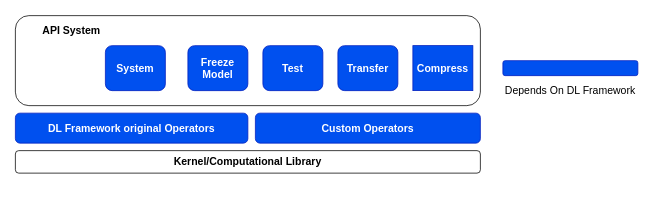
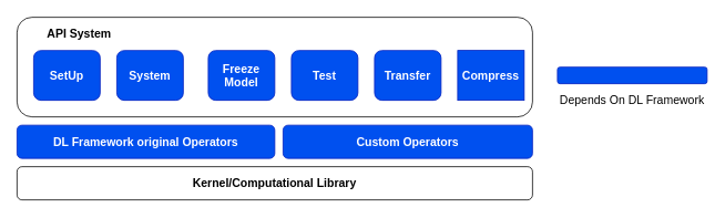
+ <mxCell id="4" value="SetUp" style="rounded=1;whiteSpace=wrap;html=1;fillColor=#0050ef;strokeColor=#001DBC;fontColor=#ffffff;fontStyle=1;fontSize=14;" vertex="1" parent="1"><mxGeometry x="40" y="60" width="80" height="60" as="geometry" /></mxCell>
- <mxCell id="11" value="Kernel/Computational Library" style="rounded=1;whiteSpace=wrap;html=1;fontStyle=1;fontSize=14;" vertex="1" parent="1"><mxGeometry x="20" y="200" width="620" height="30" as="geometry" /></mxCell>
+ <mxCell id="11" value="Kernel/Computational Library" style="rounded=1;whiteSpace=wrap;html=1;fontStyle=1;fontSize=14;" vertex="1" parent="1"><mxGeometry x="20" y="200" width="620" height="40" as="geometry" /></mxCell>
